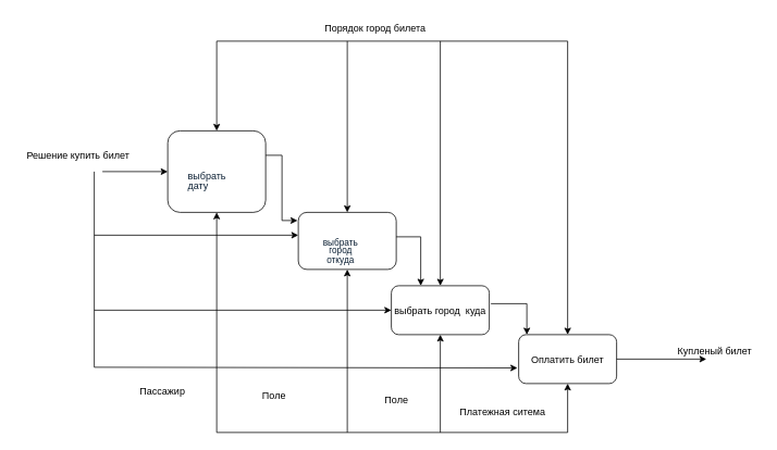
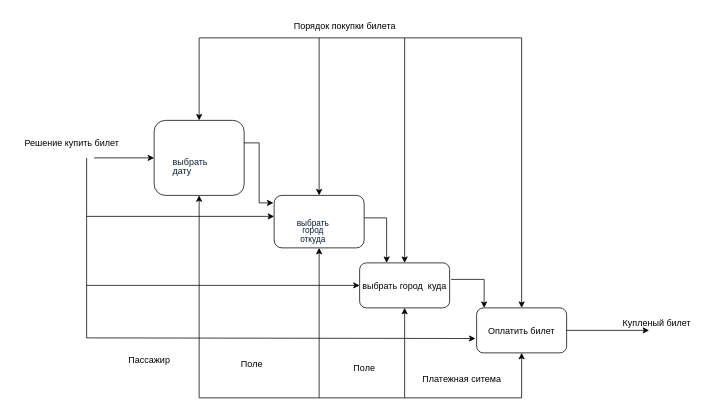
- <mxCell id="16" value="Порядок город билета" style="text;html=1;align=center;verticalAlign=middle;resizable=0;points=[];autosize=1;strokeColor=none;fillColor=none;" parent="1" vertex="1"><mxGeometry x="379" y="20" width="160" height="30" as="geometry" /></mxCell>
+ <mxCell id="16" value="Порядок покупки билета" style="text;html=1;align=center;verticalAlign=middle;resizable=0;points=[];autosize=1;strokeColor=none;fillColor=none;" parent="1" vertex="1"><mxGeometry x="379" y="20" width="160" height="30" as="geometry" /></mxCell>
